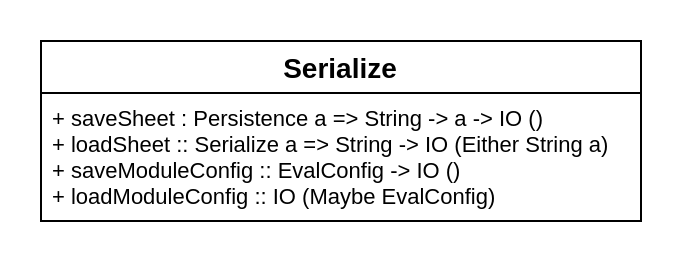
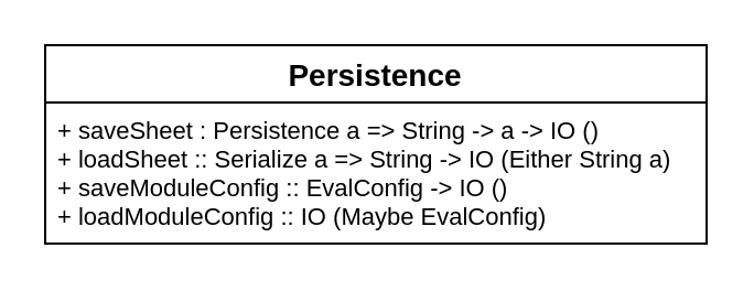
- <mxCell id="2" value="Serialize" style="swimlane;fontStyle=1;childLayout=stackLayout;horizontal=1;startSize=26;fillColor=none;horizontalStack=0;resizeParent=1;resizeParentMax=0;resizeLast=0;collapsible=1;marginBottom=0;rounded=0;fontSize=14;strokeColor=#000000;strokeWidth=1;" vertex="1" parent="1"><mxGeometry x="20" y="20" width="300" height="90" as="geometry" /></mxCell>
+ <mxCell id="2" value="Persistence" style="swimlane;fontStyle=1;childLayout=stackLayout;horizontal=1;startSize=26;fillColor=none;horizontalStack=0;resizeParent=1;resizeParentMax=0;resizeLast=0;collapsible=1;marginBottom=0;rounded=0;fontSize=14;strokeColor=#000000;strokeWidth=1;" vertex="1" parent="1"><mxGeometry x="20" y="20" width="300" height="90" as="geometry" /></mxCell>
